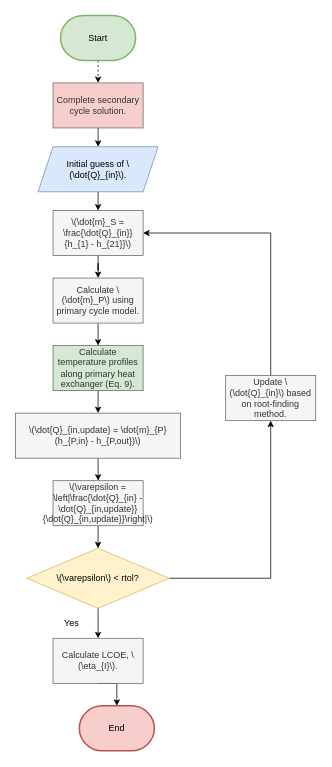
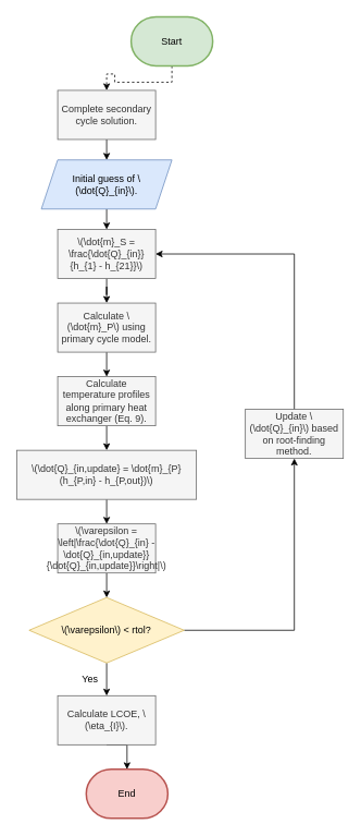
- <mxCell id="3" value="Start" style="strokeWidth=2;html=1;shape=mxgraph.flowchart.terminator;whiteSpace=wrap;fillColor=#d5e8d4;strokeColor=#82b366;" parent="1" vertex="1"><mxGeometry x="80" y="20" width="100" height="60" as="geometry" /></mxCell>
+ <mxCell id="3" value="Start" style="strokeWidth=2;html=1;shape=mxgraph.flowchart.terminator;whiteSpace=wrap;fillColor=#d5e8d4;strokeColor=#82b366;" parent="1" vertex="1"><mxGeometry x="160" y="20" width="100" height="60" as="geometry" /></mxCell>
- <mxCell id="5" value="Complete secondary cycle solution." style="rounded=0;whiteSpace=wrap;html=1;fillColor=#f8cecc;strokeColor=#666666;fontColor=#333333;" parent="1" vertex="1"><mxGeometry x="70" y="110" width="120" height="60" as="geometry" /></mxCell>
+ <mxCell id="5" value="Complete secondary cycle solution." style="rounded=0;whiteSpace=wrap;html=1;fillColor=#f5f5f5;strokeColor=#666666;fontColor=#333333;" parent="1" vertex="1"><mxGeometry x="70" y="110" width="120" height="60" as="geometry" /></mxCell>
- <mxCell id="13" value="Calculate temperature profiles along primary heat exchanger (Eq. 9)." style="rounded=0;whiteSpace=wrap;html=1;fillColor=#d5e8d4;strokeColor=#666666;fontColor=#333333;" parent="1" vertex="1"><mxGeometry x="70" y="460" width="120" height="60" as="geometry" /></mxCell>
+ <mxCell id="13" value="Calculate temperature profiles along primary heat exchanger (Eq. 9)." style="rounded=0;whiteSpace=wrap;html=1;fillColor=#f5f5f5;strokeColor=#666666;fontColor=#333333;" parent="1" vertex="1"><mxGeometry x="70" y="460" width="120" height="60" as="geometry" /></mxCell>
- <mxCell id="26" value="Yes" style="text;html=1;strokeColor=none;fillColor=none;align=center;verticalAlign=middle;whiteSpace=wrap;rounded=0;" parent="1" vertex="1"><mxGeometry x="75" y="820" width="40" height="20" as="geometry" /></mxCell>
+ <mxCell id="26" value="Yes" style="text;html=1;strokeColor=none;fillColor=none;align=center;verticalAlign=middle;whiteSpace=wrap;rounded=0;" parent="1" vertex="1"><mxGeometry x="90" y="820" width="40" height="20" as="geometry" /></mxCell>
